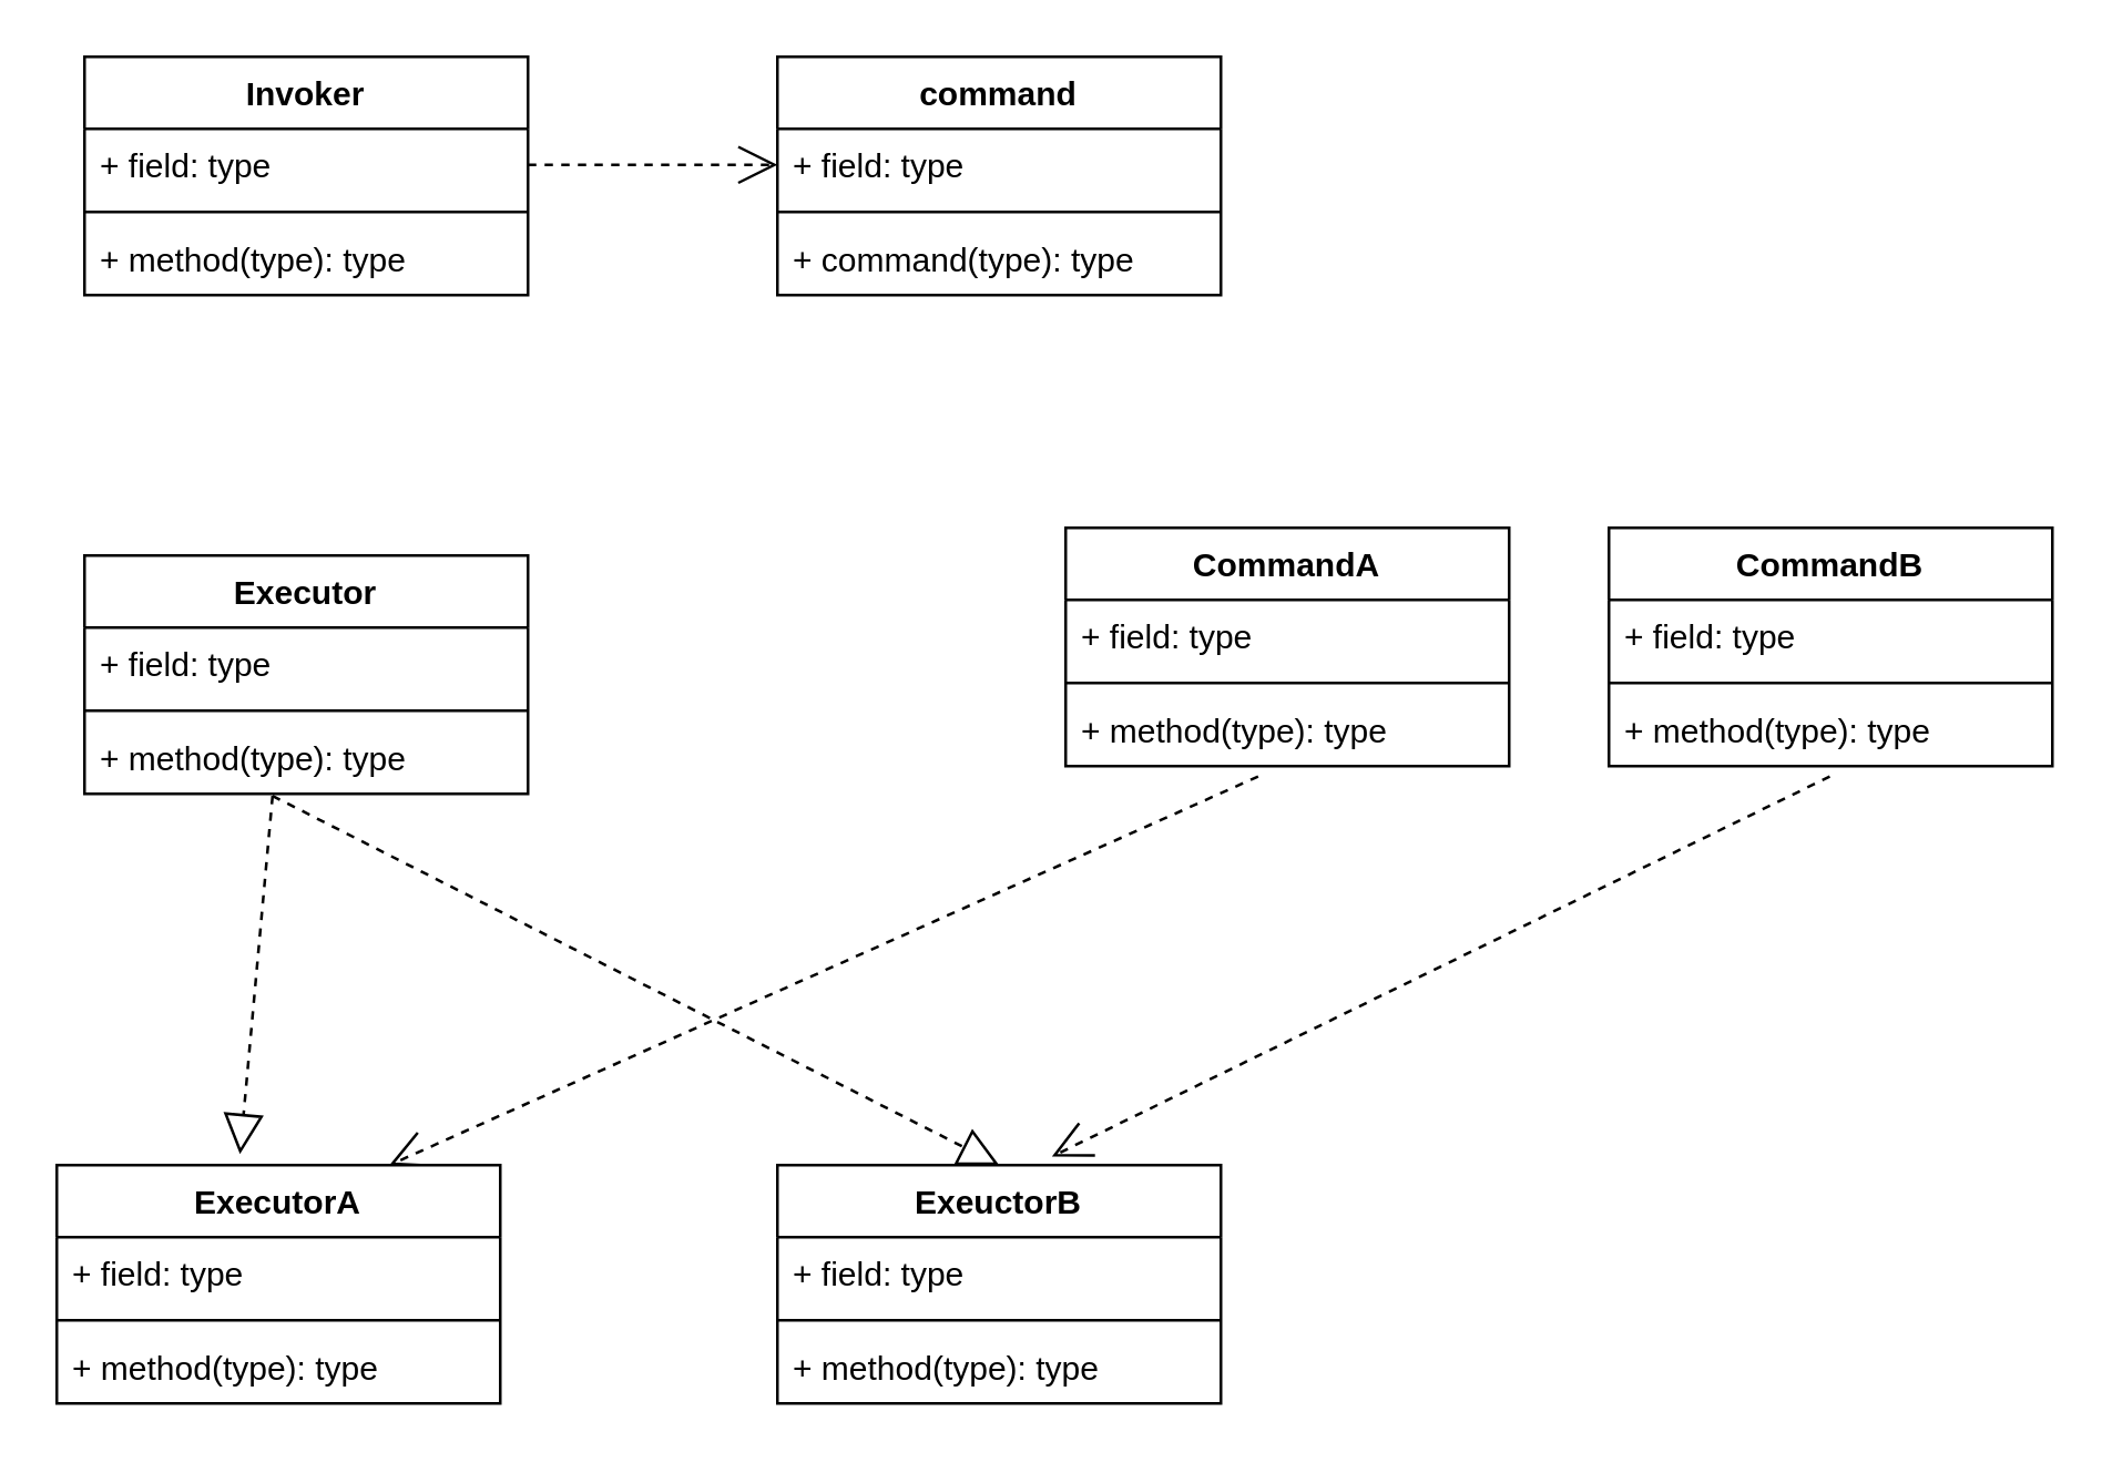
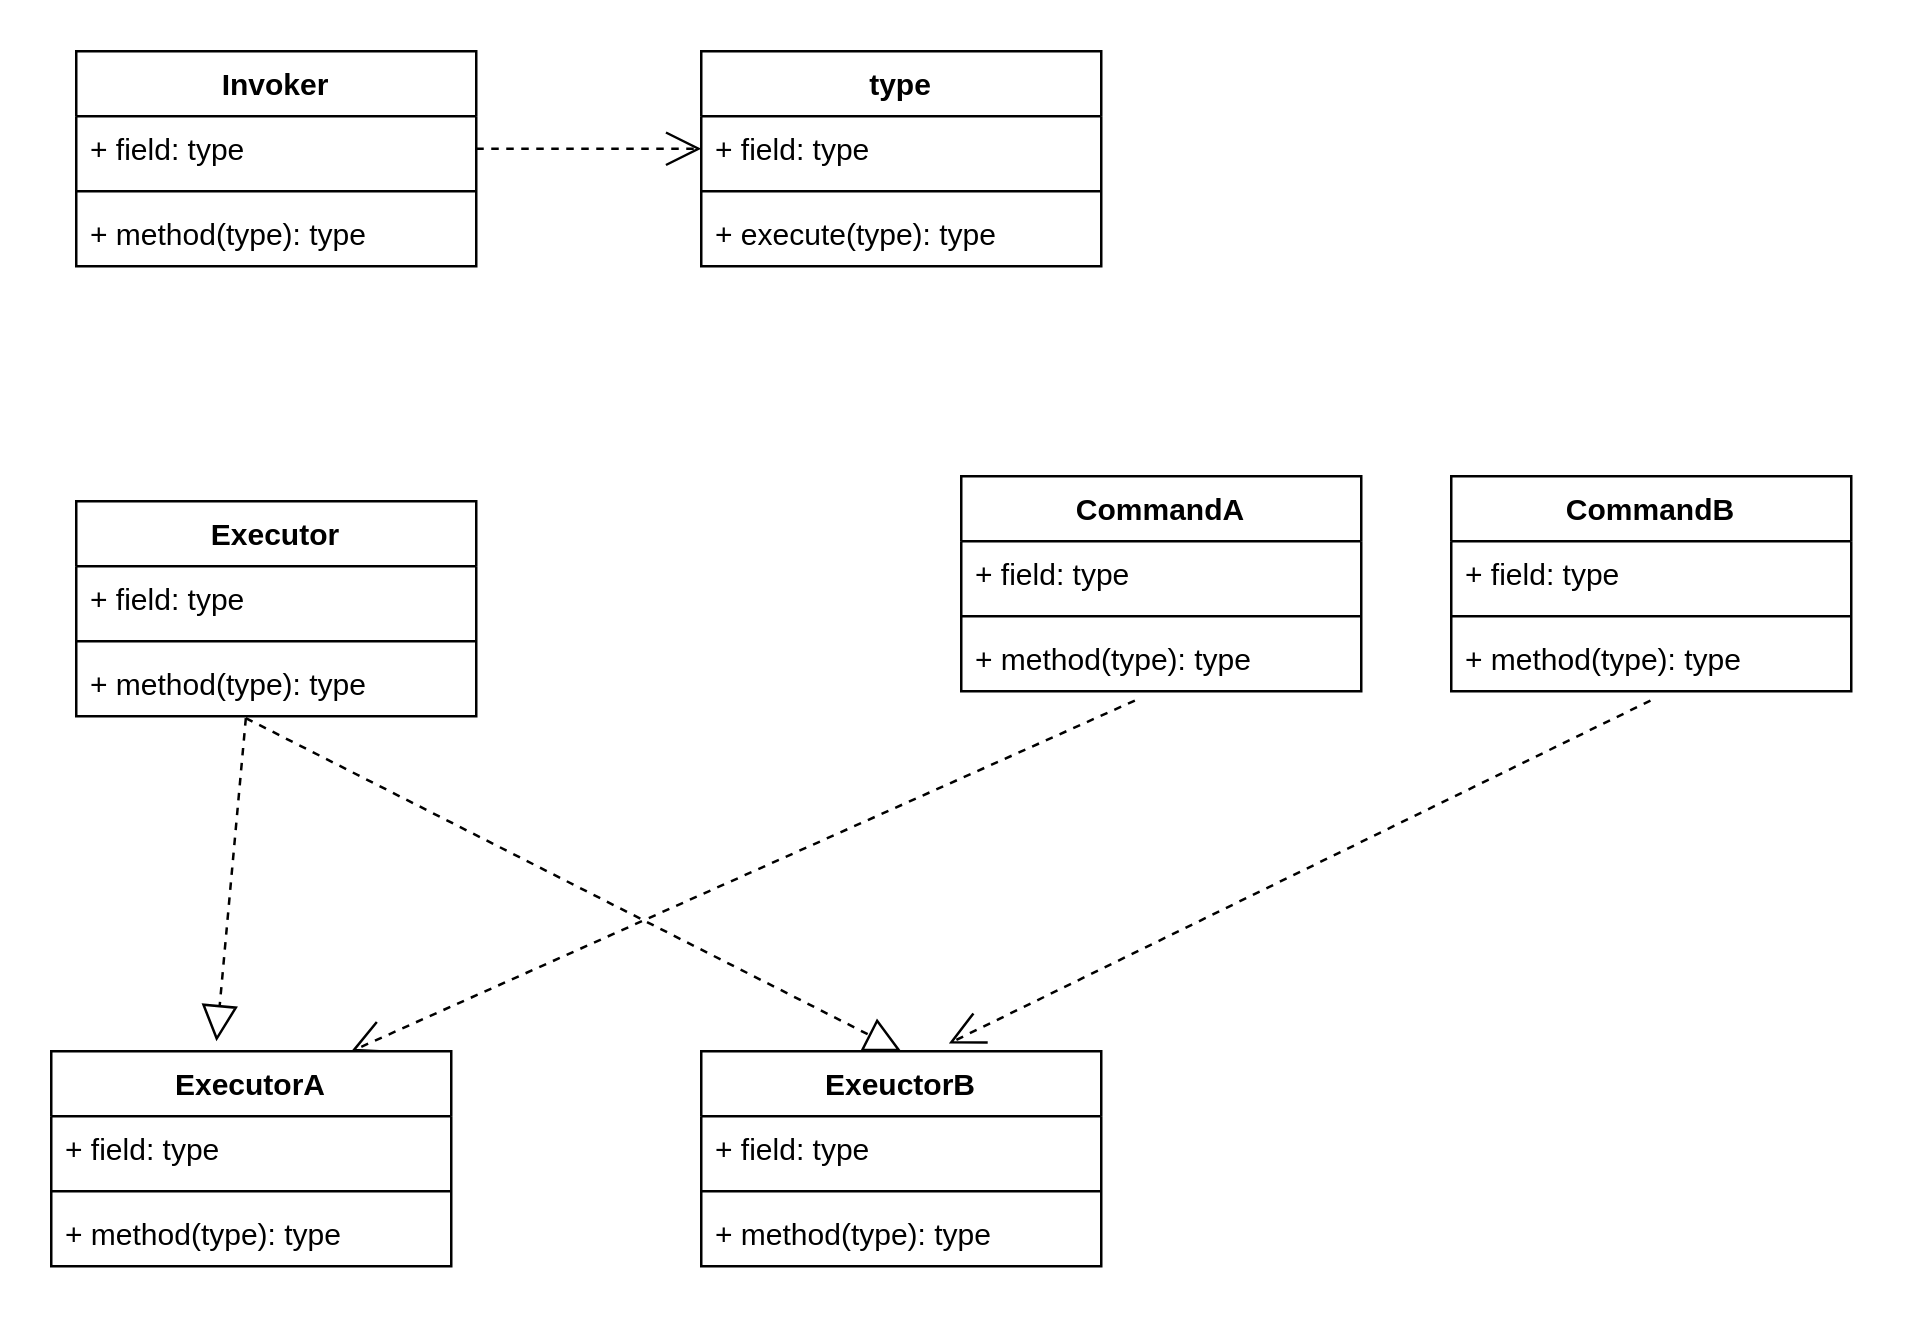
- <mxCell id="2" value="command" style="swimlane;fontStyle=1;align=center;verticalAlign=top;childLayout=stackLayout;horizontal=1;startSize=26;horizontalStack=0;resizeParent=1;resizeParentMax=0;resizeLast=0;collapsible=1;marginBottom=0;" vertex="1" parent="1"><mxGeometry x="280" y="20" width="160" height="86" as="geometry" /></mxCell>
+ <mxCell id="2" value="type" style="swimlane;fontStyle=1;align=center;verticalAlign=top;childLayout=stackLayout;horizontal=1;startSize=26;horizontalStack=0;resizeParent=1;resizeParentMax=0;resizeLast=0;collapsible=1;marginBottom=0;" vertex="1" parent="1"><mxGeometry x="280" y="20" width="160" height="86" as="geometry" /></mxCell>
- <mxCell id="5" value="+ command(type): type" style="text;strokeColor=none;fillColor=none;align=left;verticalAlign=top;spacingLeft=4;spacingRight=4;overflow=hidden;rotatable=0;points=[[0,0.5],[1,0.5]];portConstraint=eastwest;" vertex="1" parent="2"><mxGeometry y="60" width="160" height="26" as="geometry" /></mxCell>
+ <mxCell id="5" value="+ execute(type): type" style="text;strokeColor=none;fillColor=none;align=left;verticalAlign=top;spacingLeft=4;spacingRight=4;overflow=hidden;rotatable=0;points=[[0,0.5],[1,0.5]];portConstraint=eastwest;" vertex="1" parent="2"><mxGeometry y="60" width="160" height="26" as="geometry" /></mxCell>
